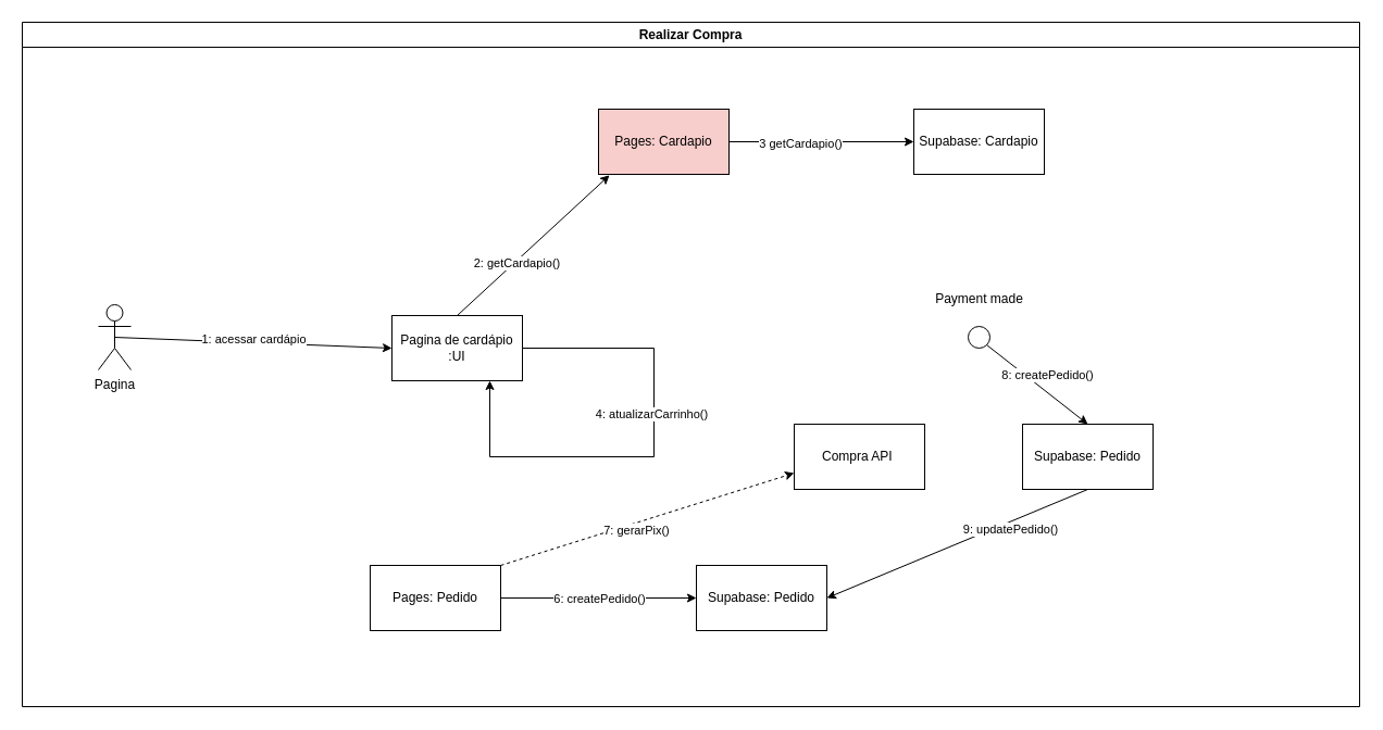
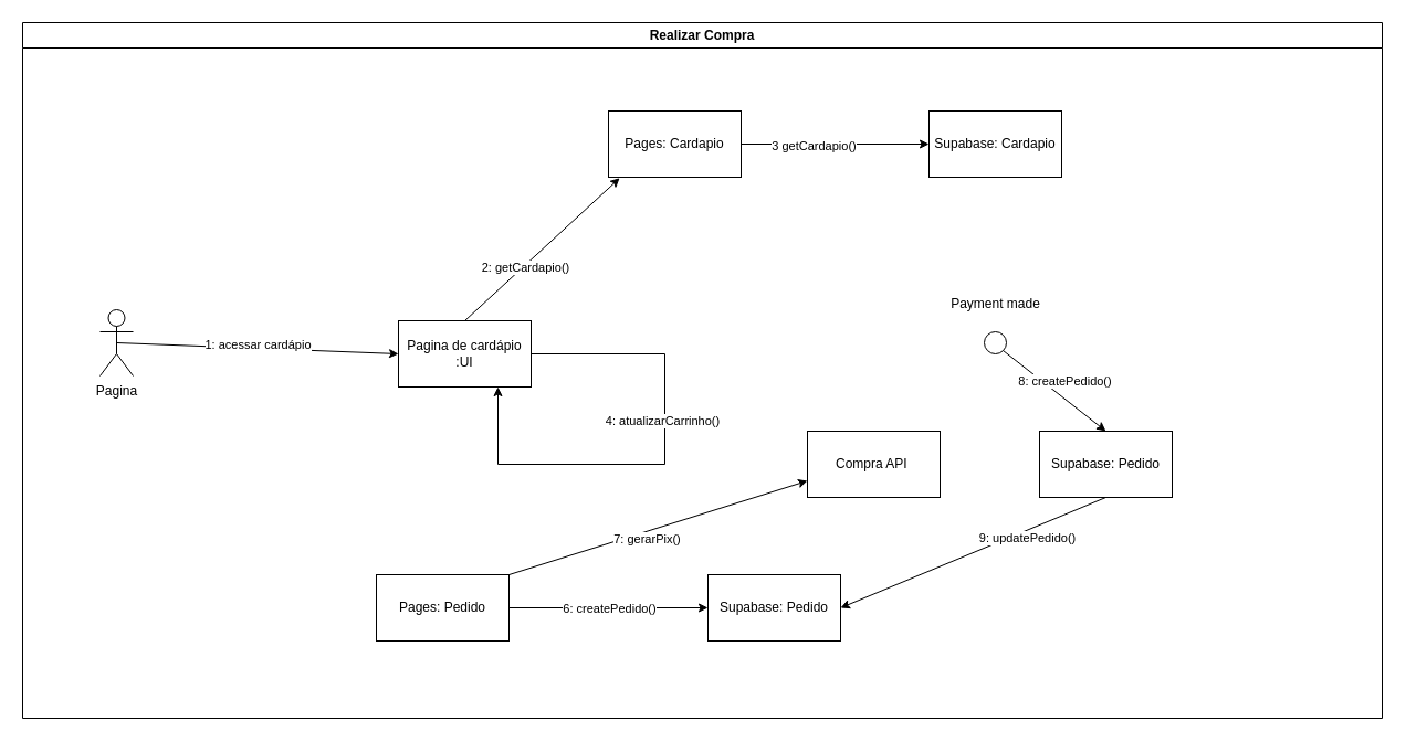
- <mxCell id="7" value="Pages: Cardapio" style="rounded=0;whiteSpace=wrap;html=1;fillColor=#f8cecc;" vertex="1" parent="2"><mxGeometry x="530" y="80" width="120" height="60" as="geometry" /></mxCell>
+ <mxCell id="7" value="Pages: Cardapio" style="rounded=0;whiteSpace=wrap;html=1;" vertex="1" parent="2"><mxGeometry x="530" y="80" width="120" height="60" as="geometry" /></mxCell>
- <mxCell id="25" value="" style="endArrow=classic;html=1;rounded=0;exitX=1;exitY=0;exitDx=0;exitDy=0;entryX=0;entryY=0.75;entryDx=0;entryDy=0;dashed=1;" edge="1" parent="2" source="15" target="24"><mxGeometry width="50" height="50" relative="1" as="geometry"><mxPoint x="460" y="480" as="sourcePoint" /><mxPoint x="640" y="480" as="targetPoint" /></mxGeometry></mxCell>
+ <mxCell id="25" value="" style="endArrow=classic;html=1;rounded=0;exitX=1;exitY=0;exitDx=0;exitDy=0;entryX=0;entryY=0.75;entryDx=0;entryDy=0;" edge="1" parent="2" source="15" target="24"><mxGeometry width="50" height="50" relative="1" as="geometry"><mxPoint x="460" y="480" as="sourcePoint" /><mxPoint x="640" y="480" as="targetPoint" /></mxGeometry></mxCell>
